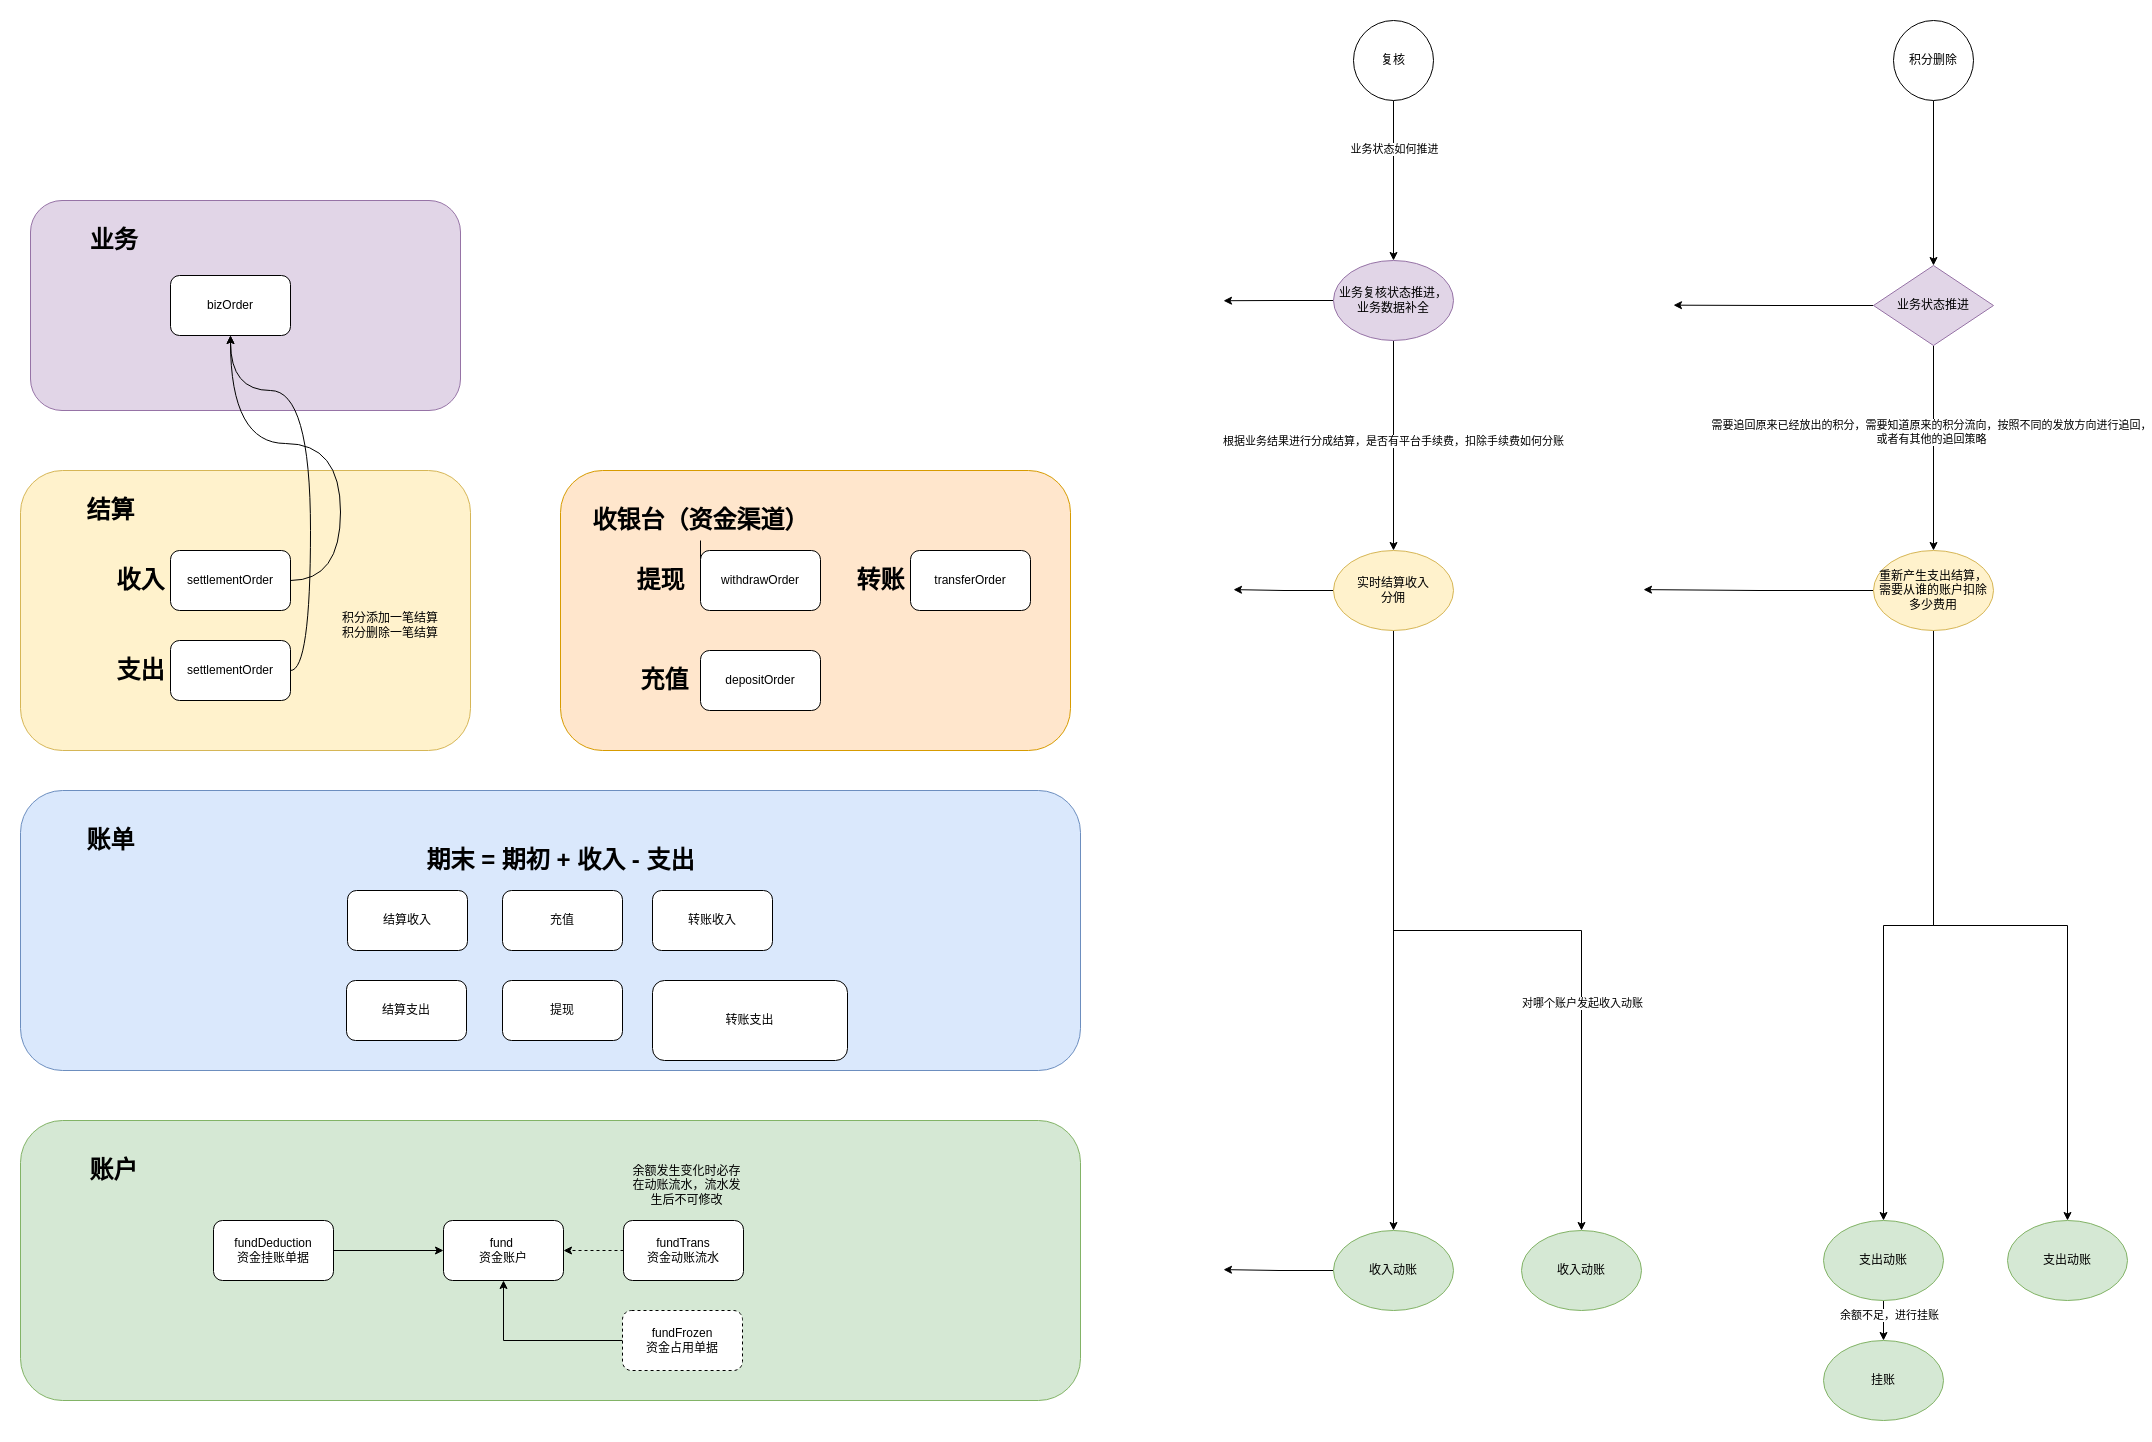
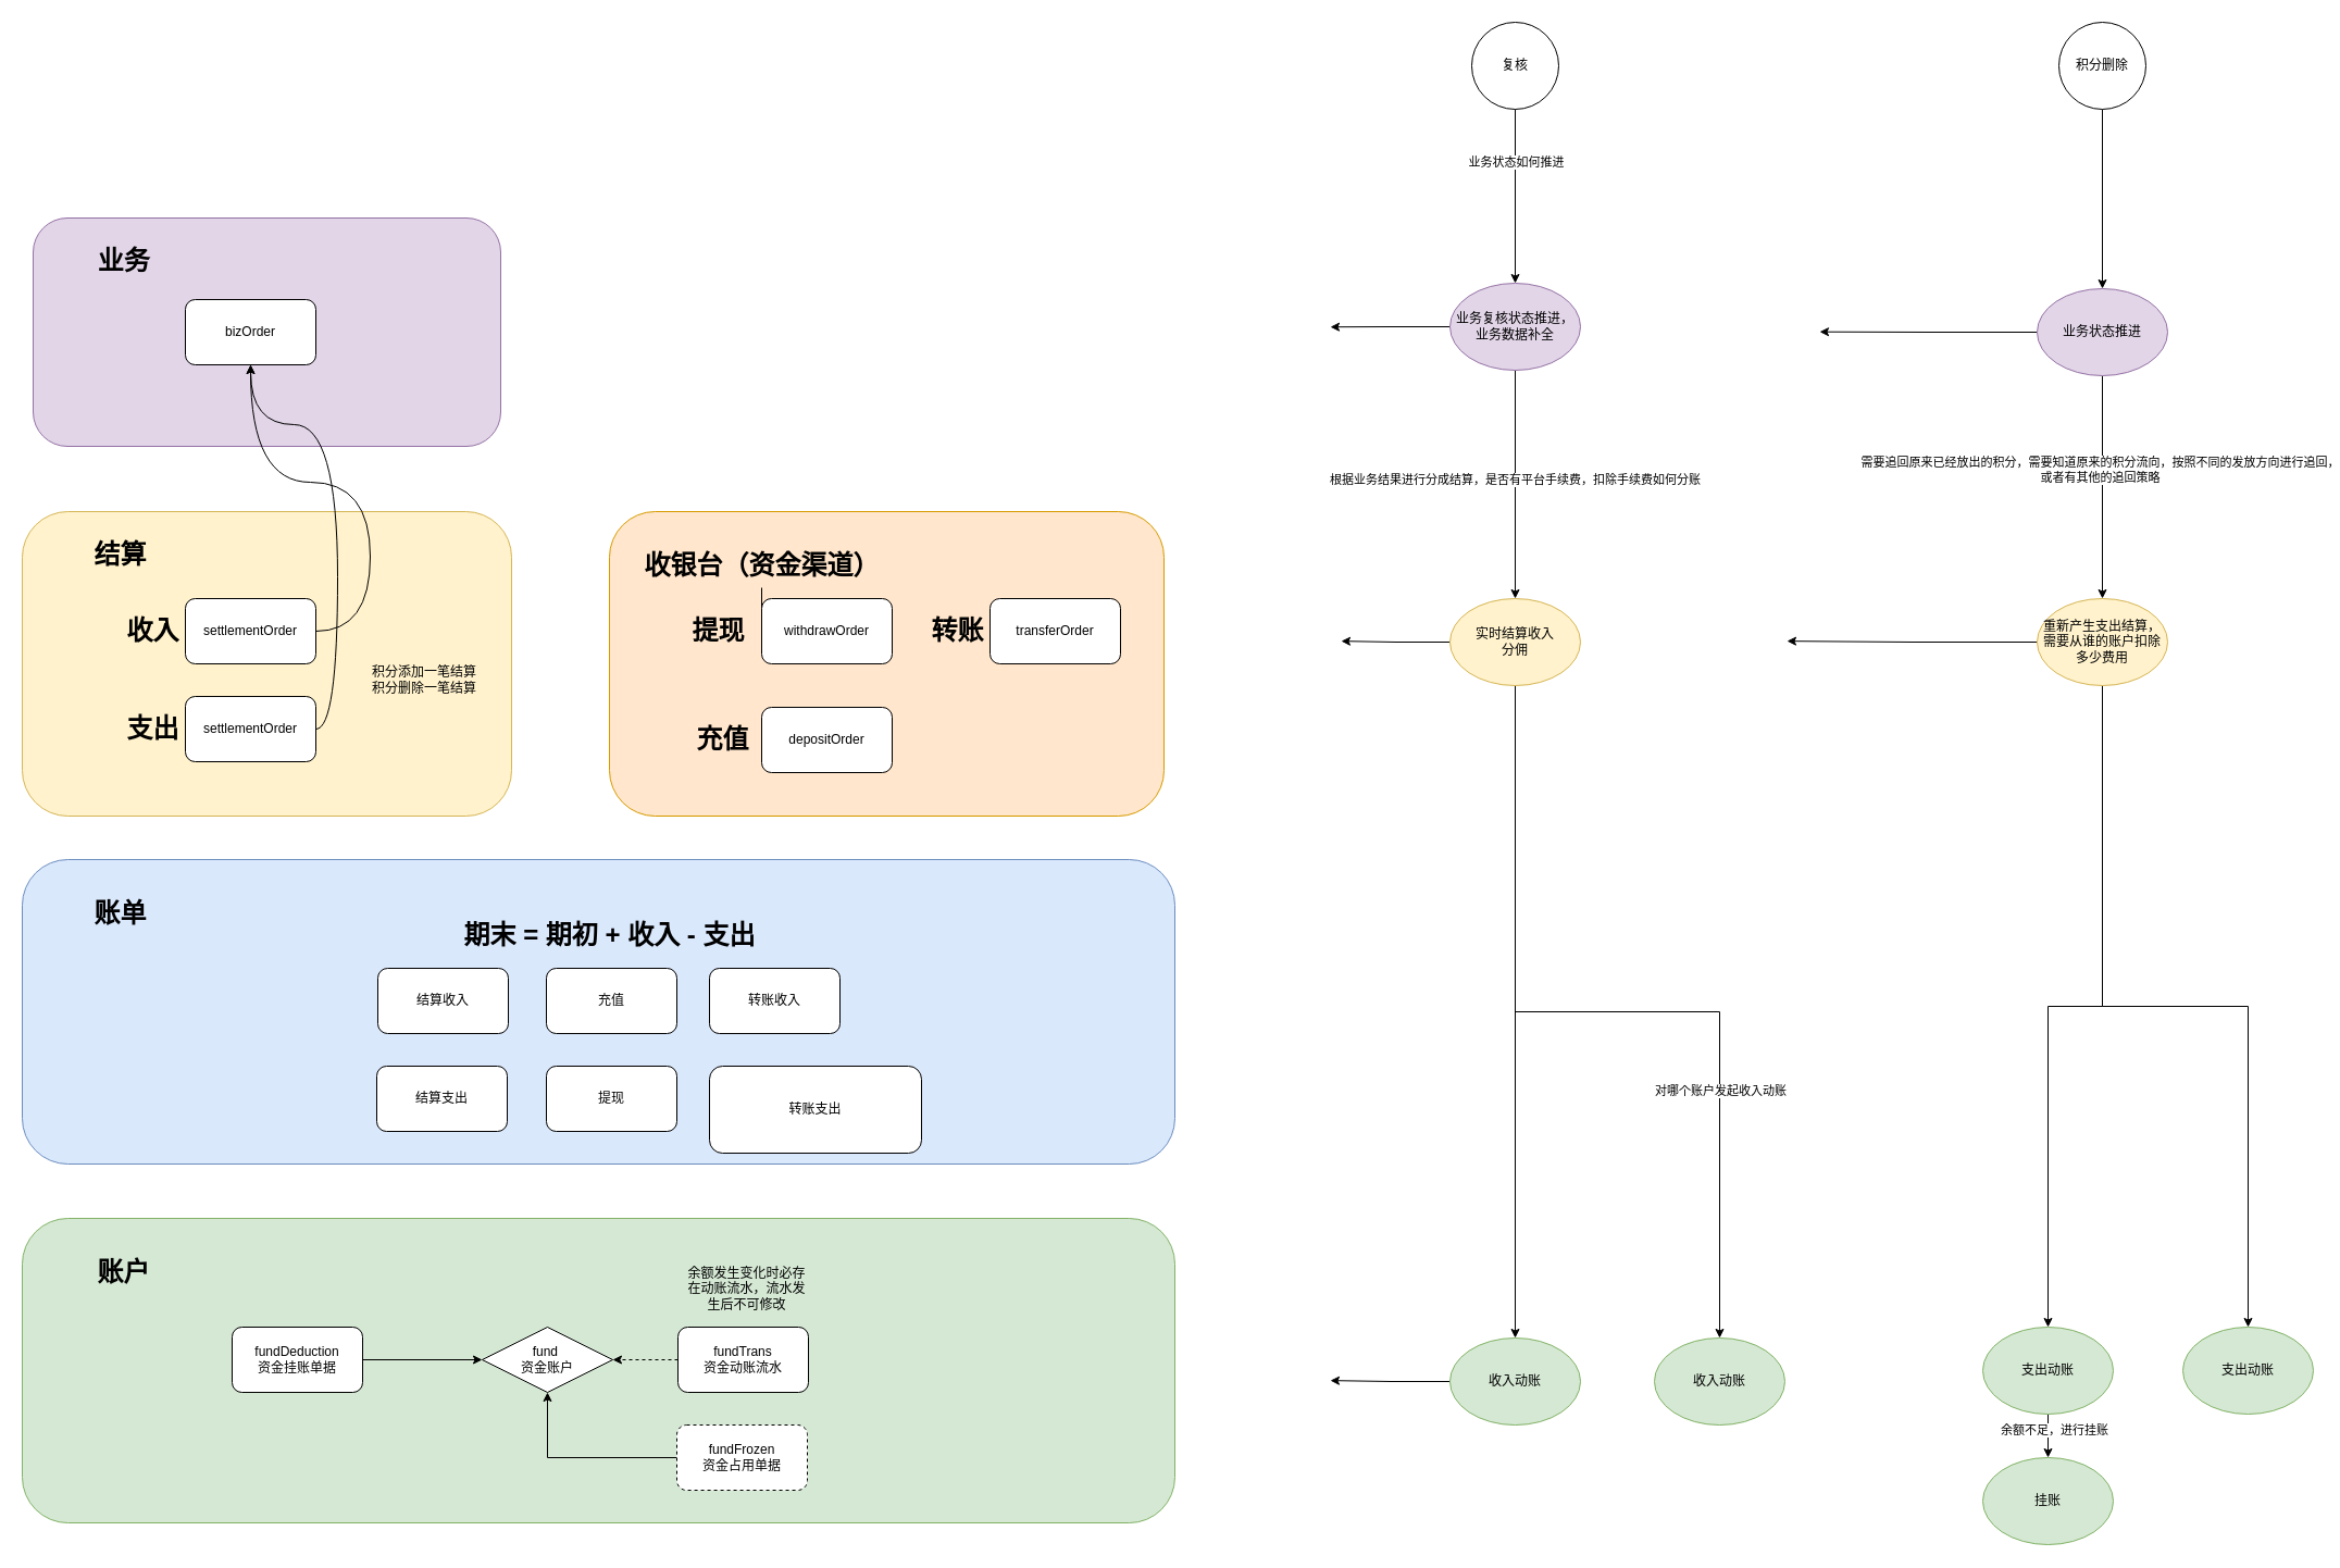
- <mxCell id="62" value="业务状态推进" style="rhombus;whiteSpace=wrap;html=1;fillColor=#e1d5e7;strokeColor=#9673a6;" vertex="1" parent="1"><mxGeometry x="1873" y="265" width="120" height="80" as="geometry" /></mxCell>
+ <mxCell id="62" value="业务状态推进" style="ellipse;whiteSpace=wrap;html=1;fillColor=#e1d5e7;strokeColor=#9673a6;" vertex="1" parent="1"><mxGeometry x="1873" y="265" width="120" height="80" as="geometry" /></mxCell>
- <mxCell id="34" value="fund&amp;nbsp;&lt;div&gt;资金账户&lt;/div&gt;" style="rounded=1;whiteSpace=wrap;html=1;" vertex="1" parent="1"><mxGeometry x="443" y="1220" width="120" height="60" as="geometry" /></mxCell>
+ <mxCell id="34" value="fund&amp;nbsp;&lt;div&gt;资金账户&lt;/div&gt;" style="rhombus;whiteSpace=wrap;html=1;" vertex="1" parent="1"><mxGeometry x="443" y="1220" width="120" height="60" as="geometry" /></mxCell>
